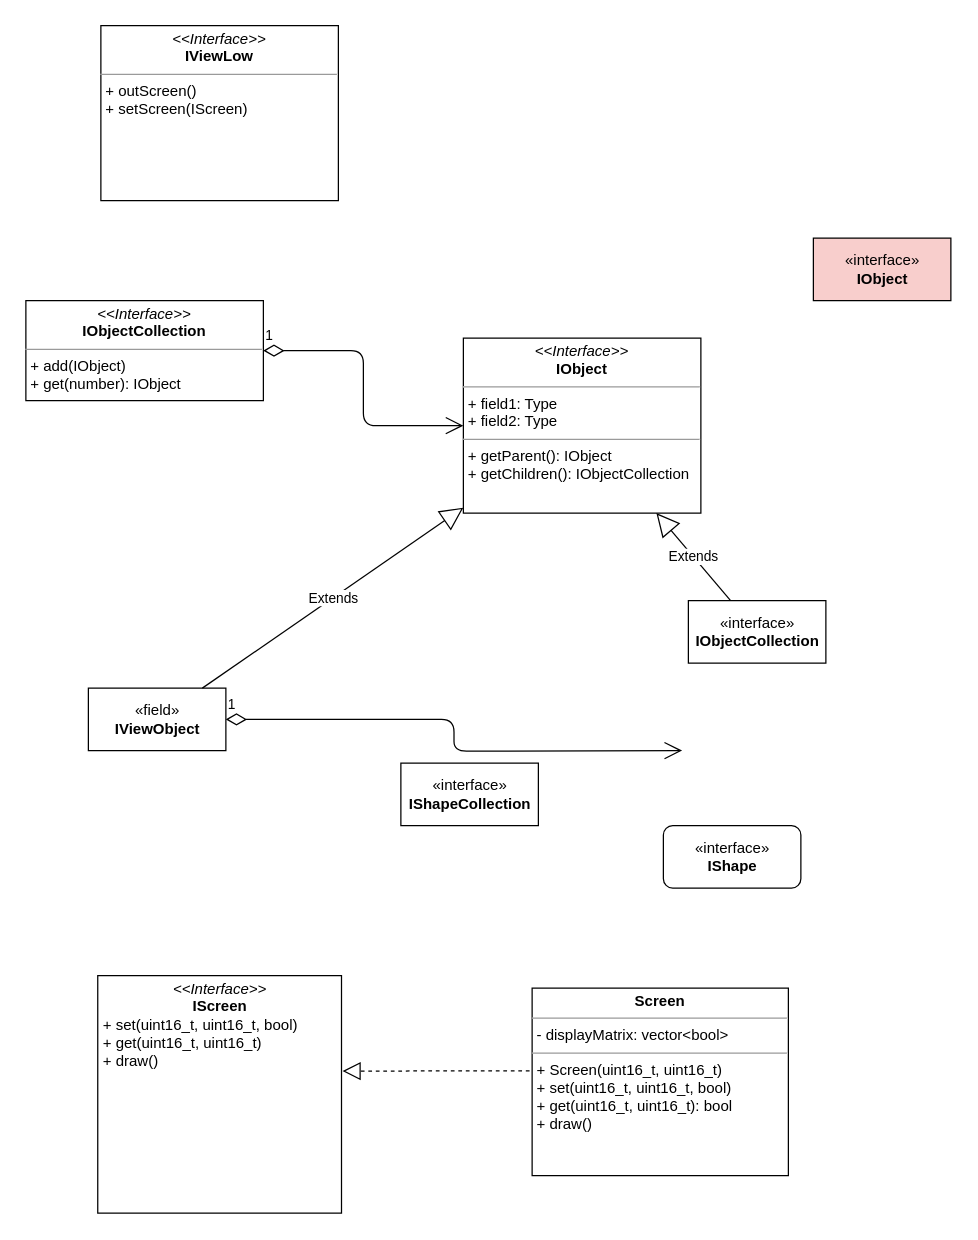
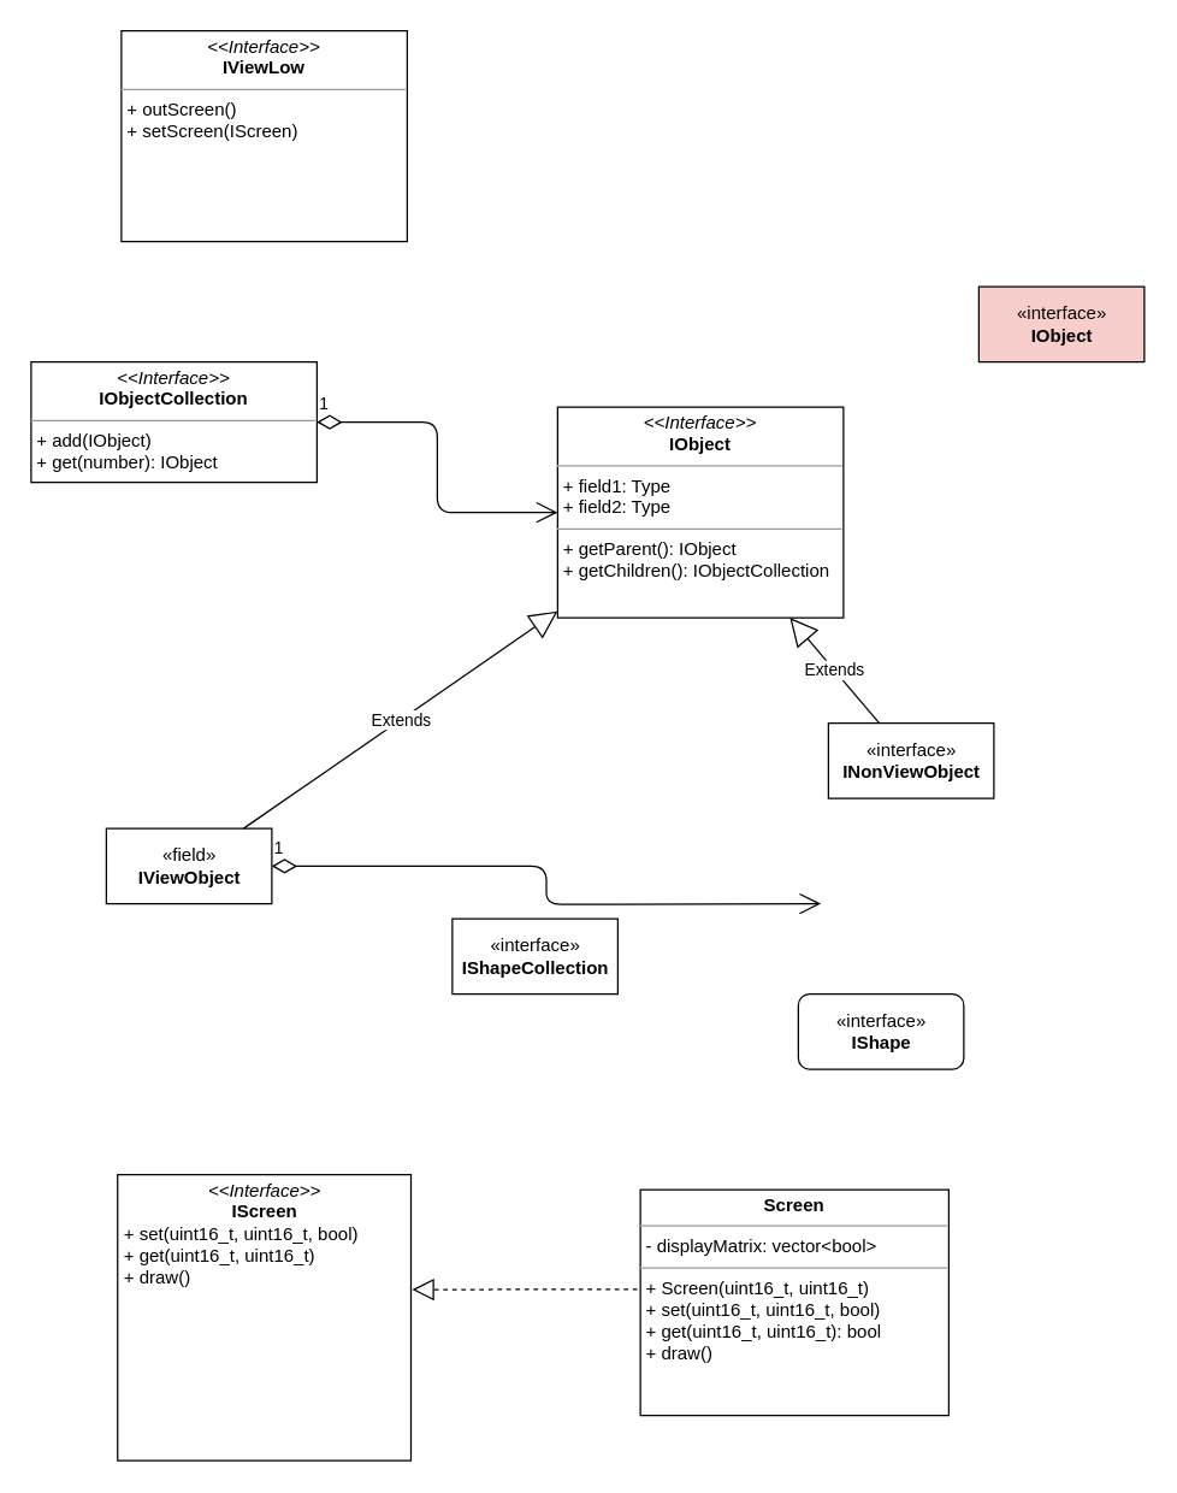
- <mxCell id="8" value="«interface»&lt;br&gt;&lt;b&gt;IObjectCollection&lt;/b&gt;" style="html=1;" vertex="1" parent="1"><mxGeometry x="550" y="480" width="110" height="50" as="geometry" /></mxCell>
+ <mxCell id="8" value="«interface»&lt;br&gt;&lt;b&gt;INonViewObject&lt;/b&gt;" style="html=1;" vertex="1" parent="1"><mxGeometry x="550" y="480" width="110" height="50" as="geometry" /></mxCell>
- <mxCell id="13" value="«interface»&lt;br&gt;&lt;b&gt;IShapeCollection&lt;/b&gt;" style="html=1;" vertex="1" parent="1"><mxGeometry x="320" y="610" width="110" height="50" as="geometry" /></mxCell>
+ <mxCell id="13" value="«interface»&lt;br&gt;&lt;b&gt;IShapeCollection&lt;/b&gt;" style="html=1;" vertex="1" parent="1"><mxGeometry x="300" y="610" width="110" height="50" as="geometry" /></mxCell>
